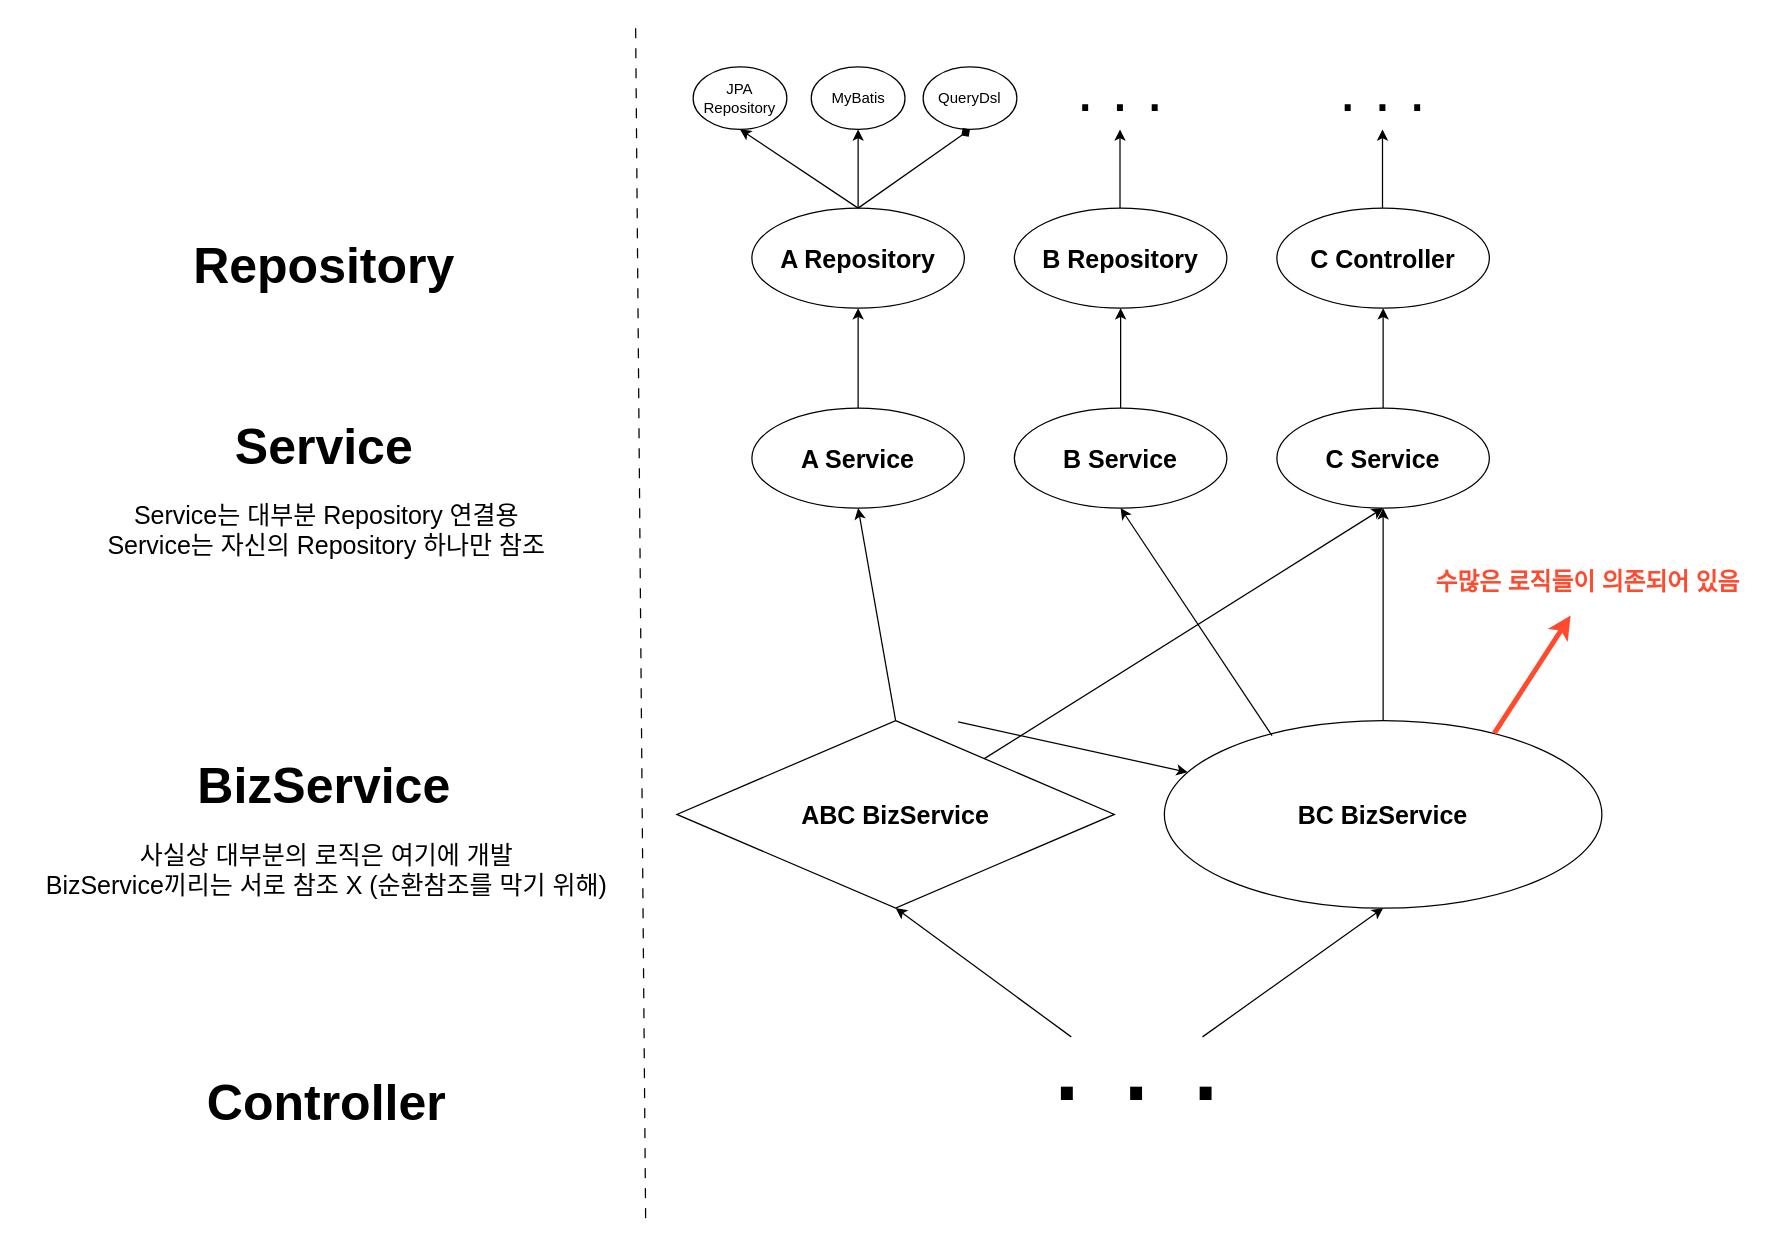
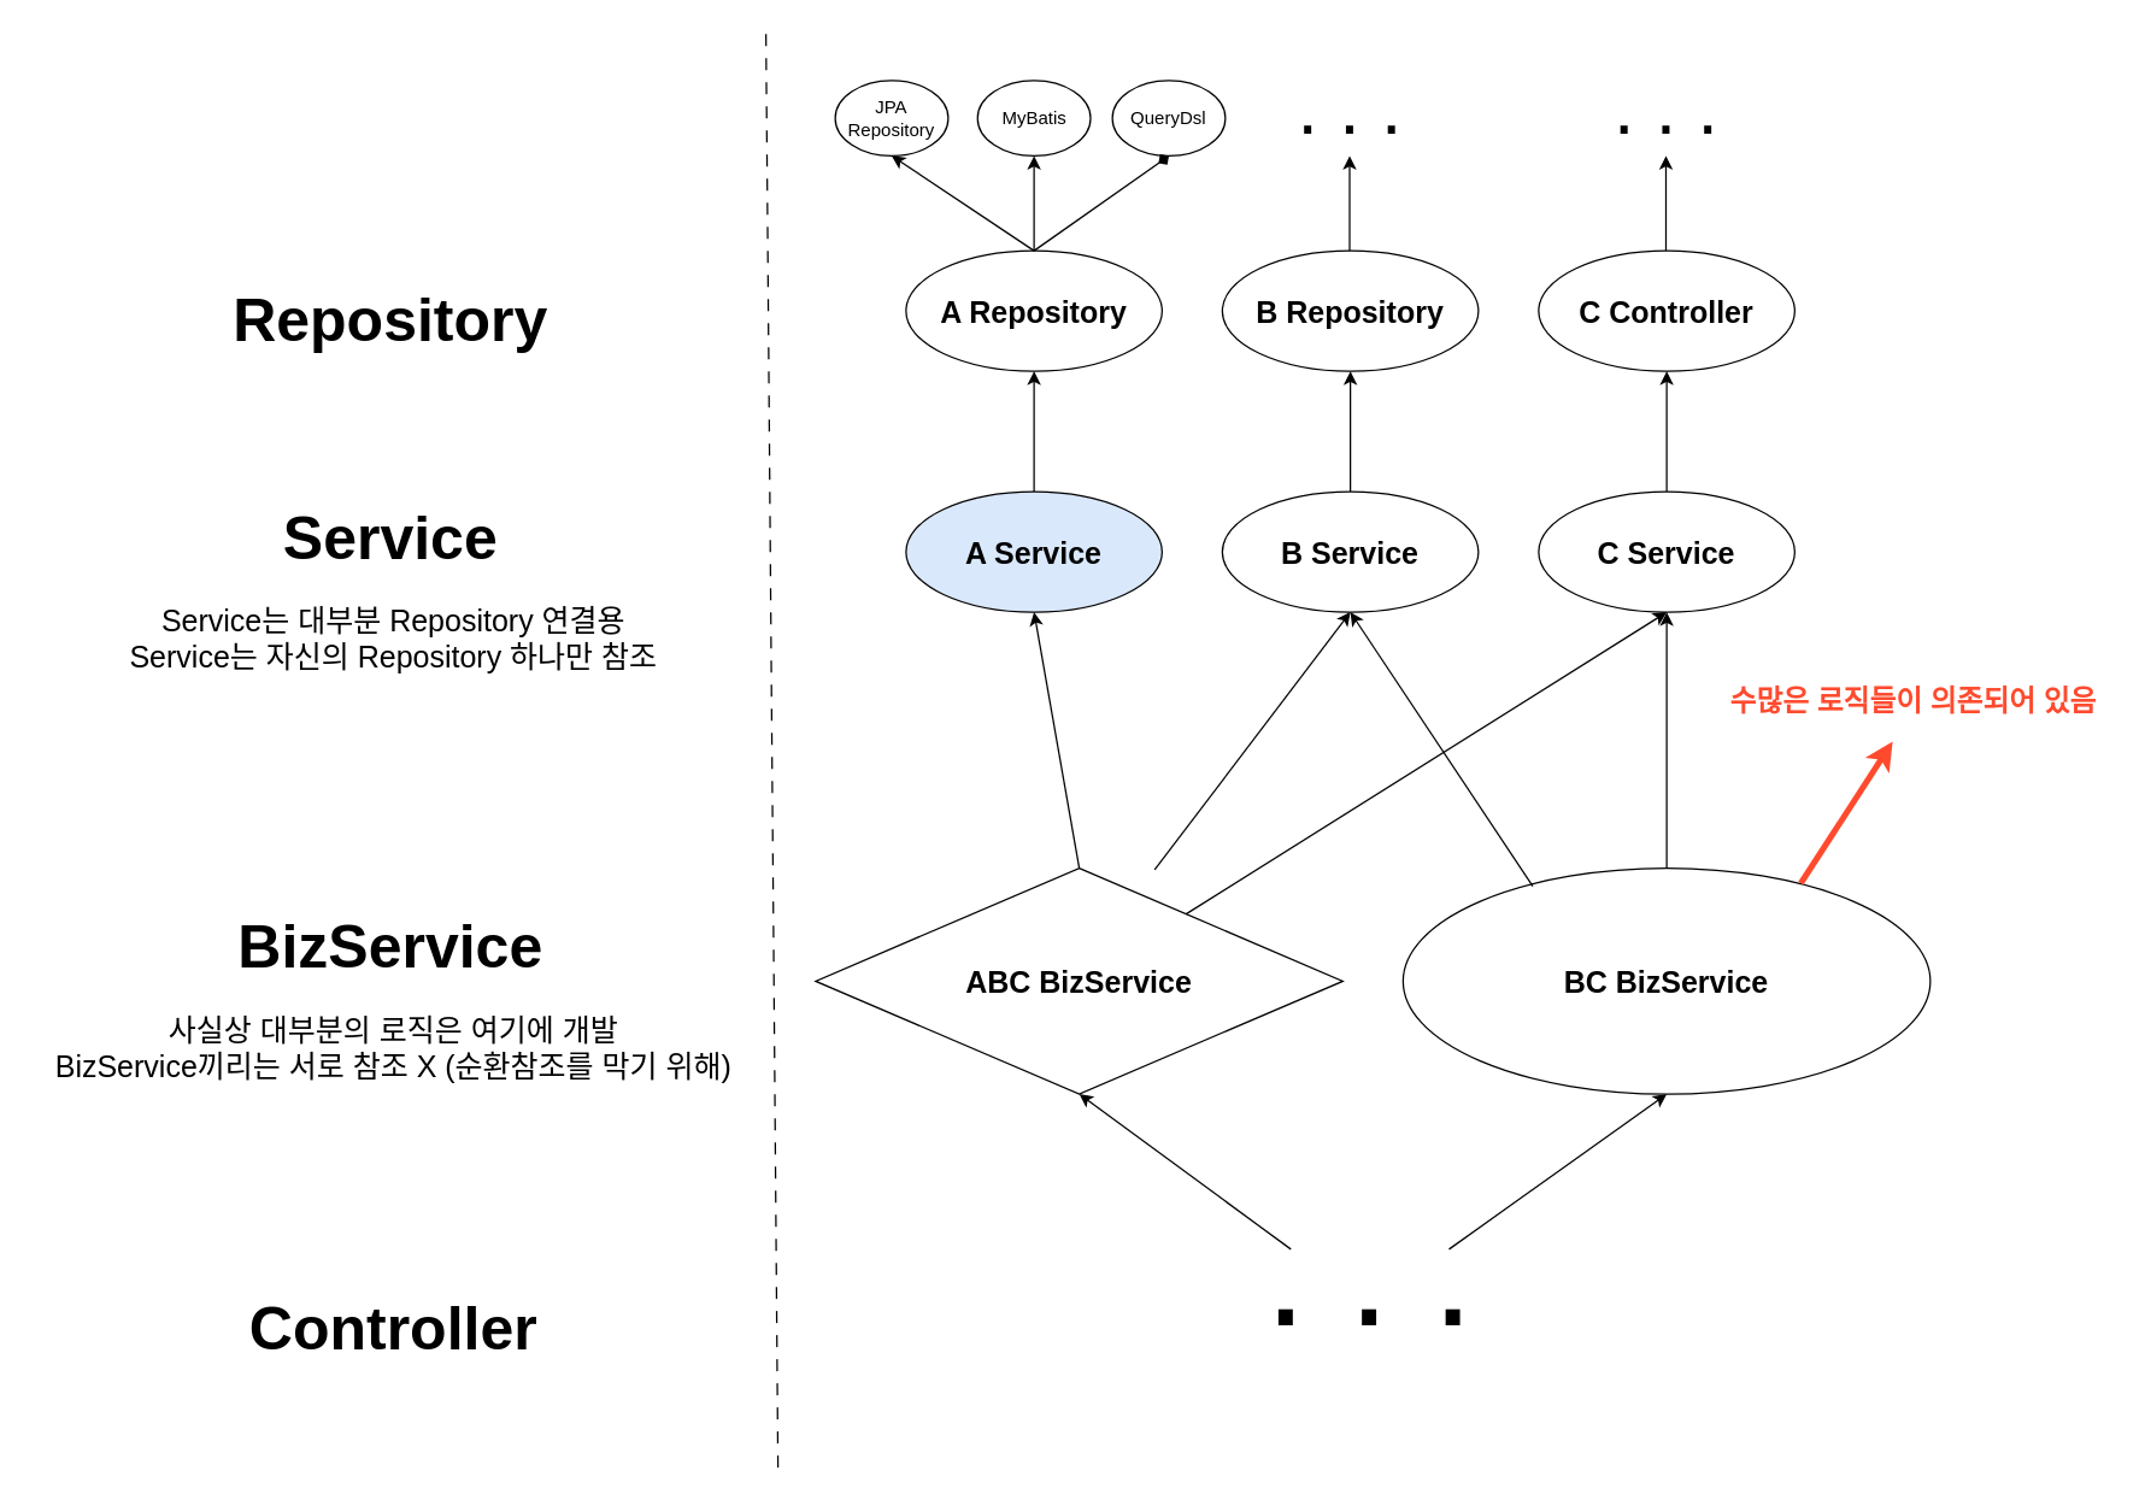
- <mxCell id="7" value="A Service" style="ellipse;whiteSpace=wrap;html=1;fontSize=20;fontStyle=1" vertex="1" parent="1"><mxGeometry x="601" y="326" width="170" height="80" as="geometry" /></mxCell>
+ <mxCell id="7" value="A Service" style="ellipse;whiteSpace=wrap;html=1;fontSize=20;fontStyle=1;fillColor=#dae8fc;" vertex="1" parent="1"><mxGeometry x="601" y="326" width="170" height="80" as="geometry" /></mxCell>
- <mxCell id="15" value="" style="endArrow=classic;html=1;rounded=0;exitX=0.643;exitY=0.007;exitDx=0;exitDy=0;exitPerimeter=0;" edge="1" parent="1" source="2" target="14"><mxGeometry width="50" height="50" relative="1" as="geometry"><mxPoint x="771" y="576" as="sourcePoint" /><mxPoint x="821" y="526" as="targetPoint" /></mxGeometry></mxCell>
+ <mxCell id="15" value="" style="endArrow=classic;html=1;rounded=0;entryX=0.5;entryY=1;entryDx=0;entryDy=0;exitX=0.643;exitY=0.007;exitDx=0;exitDy=0;exitPerimeter=0;" edge="1" parent="1" source="2" target="9"><mxGeometry width="50" height="50" relative="1" as="geometry"><mxPoint x="771" y="576" as="sourcePoint" /><mxPoint x="821" y="526" as="targetPoint" /></mxGeometry></mxCell>
